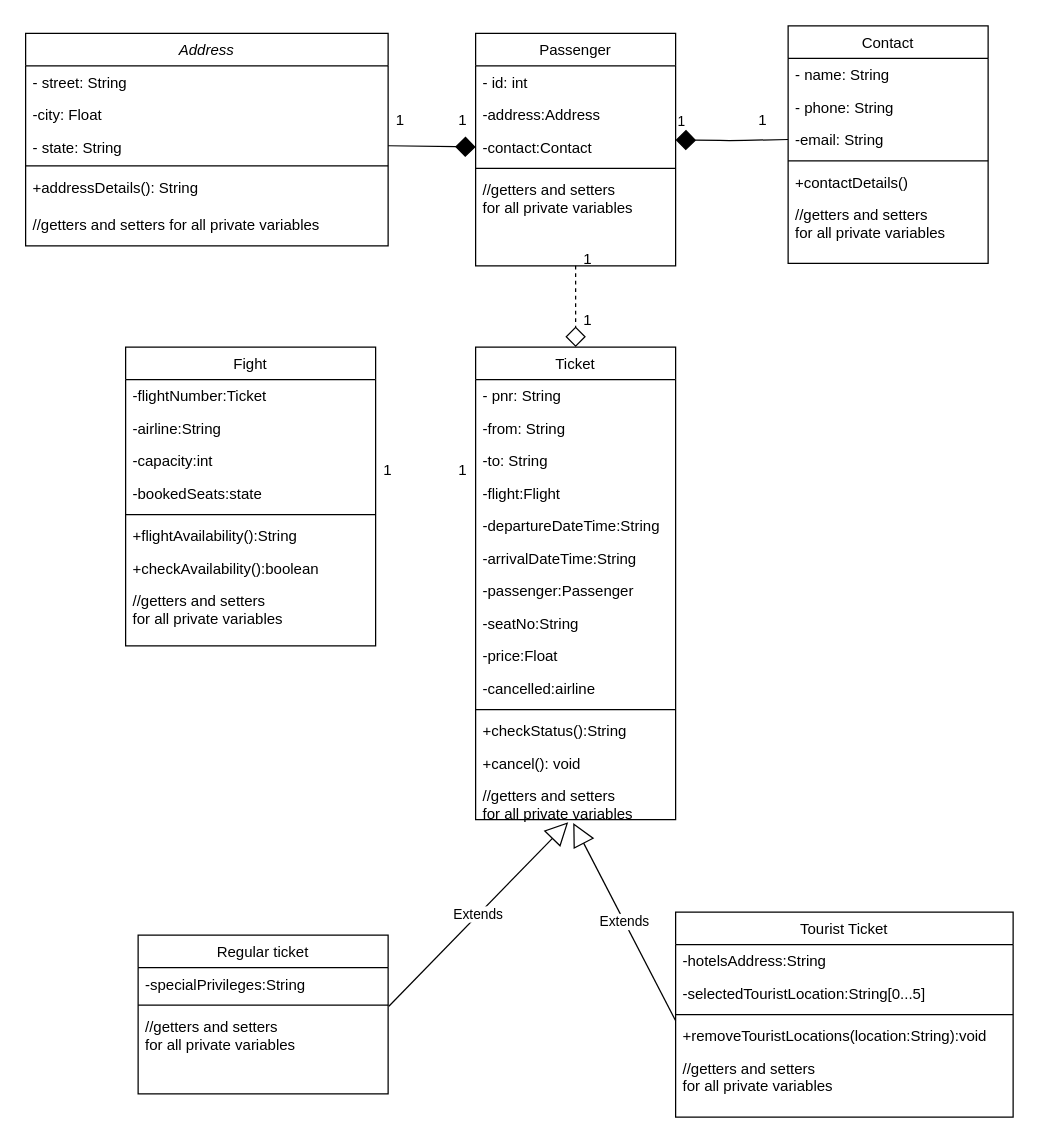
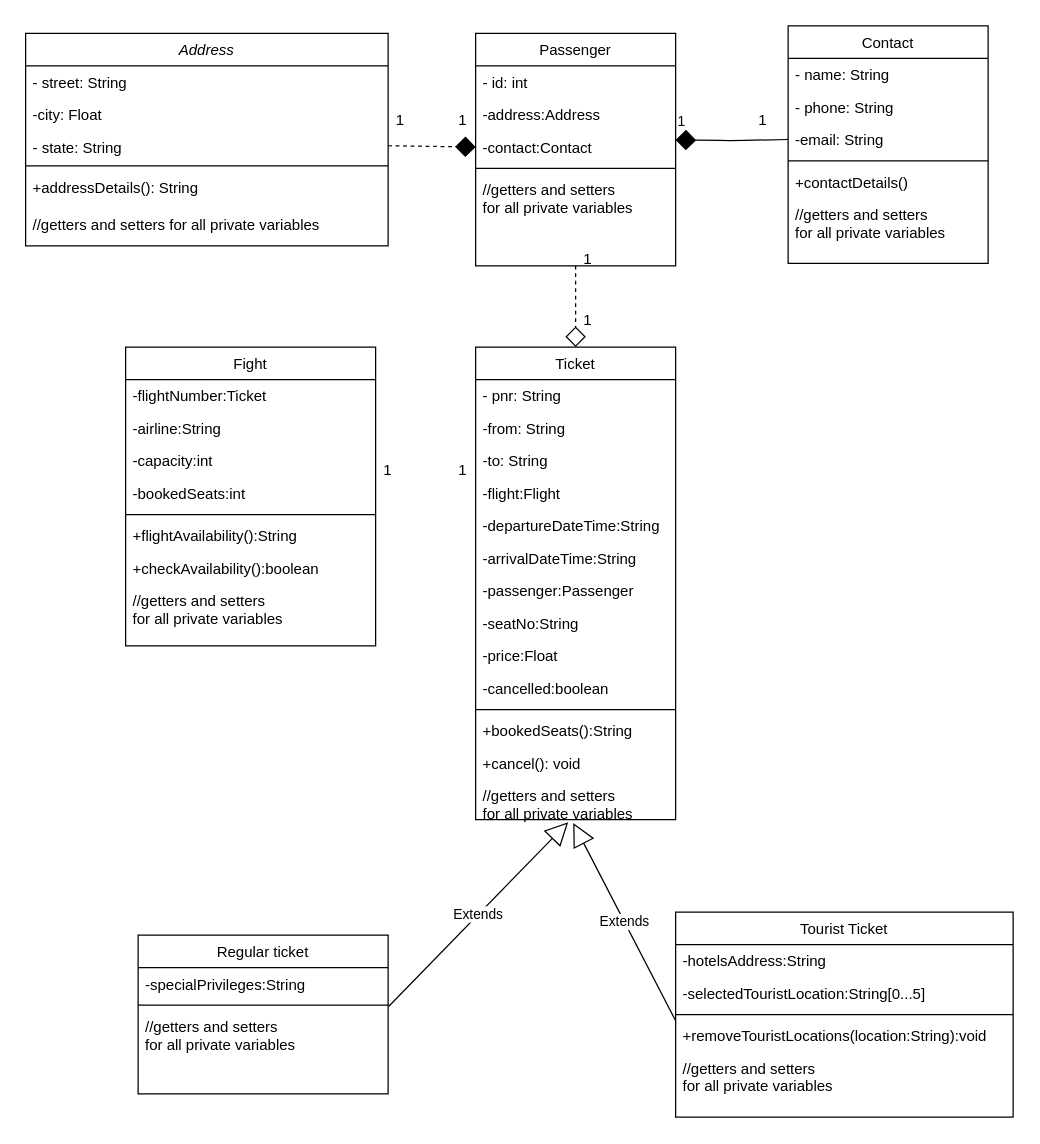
- <mxCell id="24" value="" style="html=1;verticalAlign=bottom;startArrow=none;startFill=0;endArrow=diamond;startSize=12;endFill=1;exitX=1;exitY=0.5;exitDx=0;exitDy=0;entryX=0;entryY=0.5;entryDx=0;entryDy=0;endSize=14;" parent="1" source="5" target="13" edge="1"><mxGeometry width="60" relative="1" as="geometry"><mxPoint x="310" y="111.21" as="sourcePoint" /><mxPoint x="370" y="111.21" as="targetPoint" /></mxGeometry></mxCell>
+ <mxCell id="24" value="" style="html=1;verticalAlign=bottom;startArrow=none;startFill=0;endArrow=diamond;startSize=12;endFill=1;exitX=1;exitY=0.5;exitDx=0;exitDy=0;entryX=0;entryY=0.5;entryDx=0;entryDy=0;endSize=14;dashed=1;" parent="1" source="5" target="13" edge="1"><mxGeometry width="60" relative="1" as="geometry"><mxPoint x="310" y="111.21" as="sourcePoint" /><mxPoint x="370" y="111.21" as="targetPoint" /></mxGeometry></mxCell>
- <mxCell id="44" value="-bookedSeats:state" style="text;align=left;verticalAlign=top;spacingLeft=4;spacingRight=4;overflow=hidden;rotatable=0;points=[[0,0.5],[1,0.5]];portConstraint=eastwest;rounded=0;shadow=0;html=0;" parent="40" vertex="1"><mxGeometry y="104" width="200" height="26" as="geometry" /></mxCell>
+ <mxCell id="44" value="-bookedSeats:int" style="text;align=left;verticalAlign=top;spacingLeft=4;spacingRight=4;overflow=hidden;rotatable=0;points=[[0,0.5],[1,0.5]];portConstraint=eastwest;rounded=0;shadow=0;html=0;" parent="40" vertex="1"><mxGeometry y="104" width="200" height="26" as="geometry" /></mxCell>
- <mxCell id="35" value="-cancelled:airline" style="text;align=left;verticalAlign=top;spacingLeft=4;spacingRight=4;overflow=hidden;rotatable=0;points=[[0,0.5],[1,0.5]];portConstraint=eastwest;rounded=0;shadow=0;html=0;" parent="25" vertex="1"><mxGeometry y="260" width="160" height="26" as="geometry" /></mxCell>
+ <mxCell id="35" value="-cancelled:boolean" style="text;align=left;verticalAlign=top;spacingLeft=4;spacingRight=4;overflow=hidden;rotatable=0;points=[[0,0.5],[1,0.5]];portConstraint=eastwest;rounded=0;shadow=0;html=0;" parent="25" vertex="1"><mxGeometry y="260" width="160" height="26" as="geometry" /></mxCell>
- <mxCell id="37" value="+checkStatus():String" style="text;align=left;verticalAlign=top;spacingLeft=4;spacingRight=4;overflow=hidden;rotatable=0;points=[[0,0.5],[1,0.5]];portConstraint=eastwest;" parent="25" vertex="1"><mxGeometry y="294" width="160" height="26" as="geometry" /></mxCell>
+ <mxCell id="37" value="+bookedSeats():String" style="text;align=left;verticalAlign=top;spacingLeft=4;spacingRight=4;overflow=hidden;rotatable=0;points=[[0,0.5],[1,0.5]];portConstraint=eastwest;" parent="25" vertex="1"><mxGeometry y="294" width="160" height="26" as="geometry" /></mxCell>
